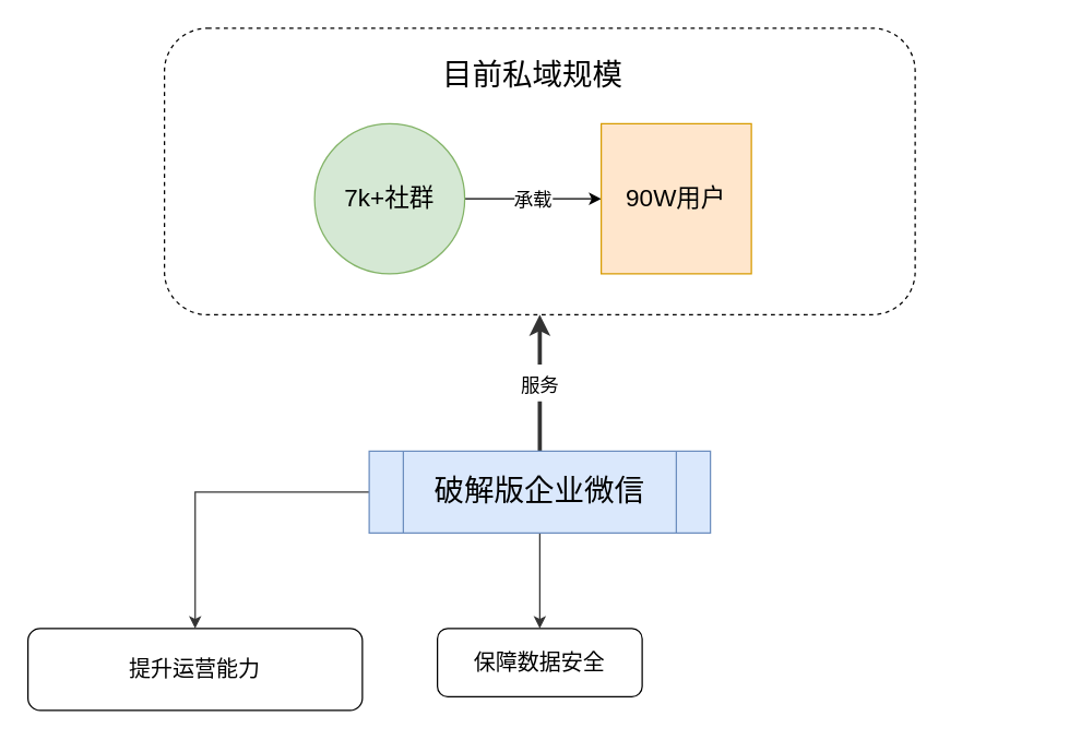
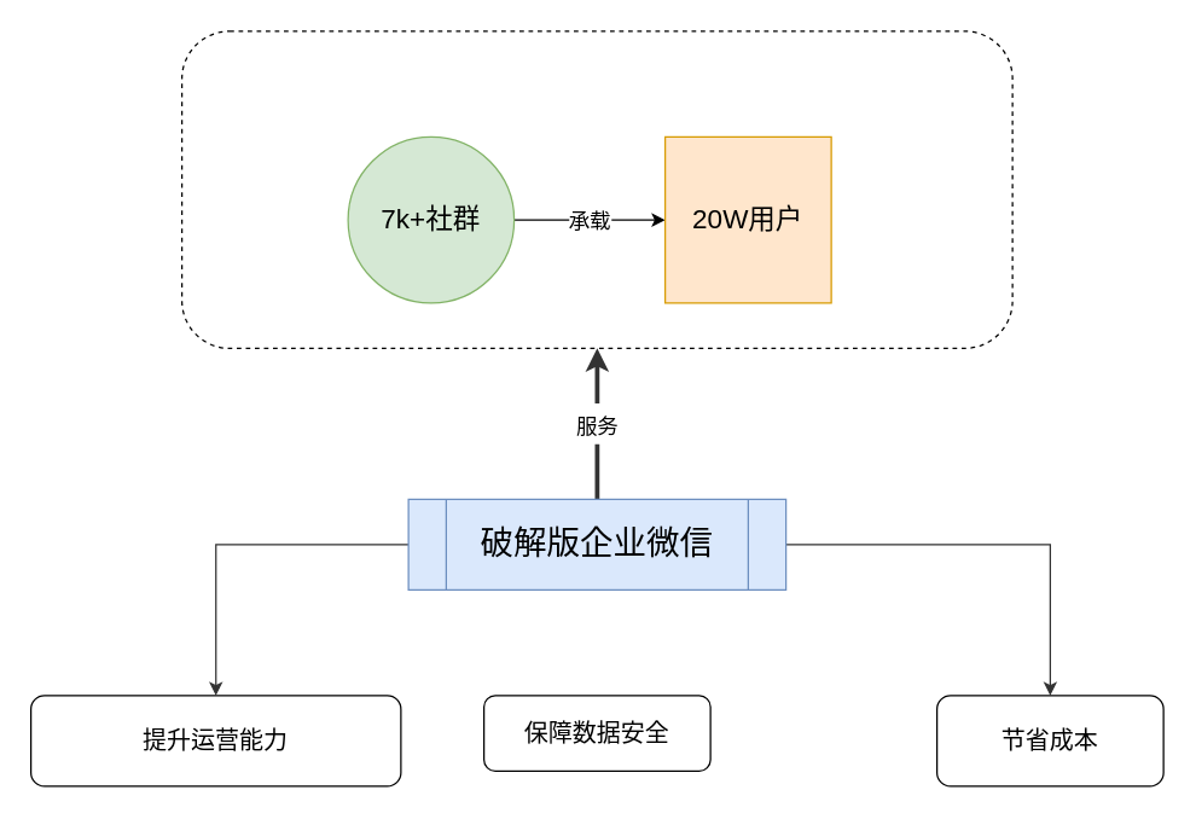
- <mxCell id="6" value="目前私域规模" style="text;html=1;strokeColor=none;fillColor=none;align=center;verticalAlign=middle;whiteSpace=wrap;rounded=0;dashed=1;fontSize=22;" vertex="1" parent="1"><mxGeometry x="310" y="40" width="160" height="30" as="geometry" /></mxCell>
- <mxCell id="5" value="&lt;font style=&quot;font-size: 18px;&quot;&gt;90W用户&lt;/font&gt;" style="whiteSpace=wrap;html=1;aspect=fixed;fillColor=#ffe6cc;strokeColor=#d79b00;" vertex="1" parent="1"><mxGeometry x="440" y="90" width="110" height="110" as="geometry" /></mxCell>
+ <mxCell id="5" value="&lt;font style=&quot;font-size: 18px;&quot;&gt;20W用户&lt;/font&gt;" style="whiteSpace=wrap;html=1;aspect=fixed;fillColor=#ffe6cc;strokeColor=#d79b00;" vertex="1" parent="1"><mxGeometry x="440" y="90" width="110" height="110" as="geometry" /></mxCell>
+ <mxCell id="10" style="edgeStyle=orthogonalEdgeStyle;rounded=0;orthogonalLoop=1;jettySize=auto;html=1;entryX=0.5;entryY=0;entryDx=0;entryDy=0;strokeColor=#333333;strokeWidth=1;fontSize=16;" edge="1" parent="1" source="11" target="14"><mxGeometry relative="1" as="geometry" /></mxCell>
- <mxCell id="9" style="edgeStyle=orthogonalEdgeStyle;rounded=0;orthogonalLoop=1;jettySize=auto;html=1;entryX=0.5;entryY=0;entryDx=0;entryDy=0;strokeColor=#333333;strokeWidth=1;fontSize=16;" edge="1" parent="1" source="11" target="13"><mxGeometry relative="1" as="geometry" /></mxCell>
+ <mxCell id="14" value="节省成本" style="rounded=1;whiteSpace=wrap;html=1;fontSize=16;" vertex="1" parent="1"><mxGeometry x="620" y="460" width="150" height="60" as="geometry" /></mxCell>
